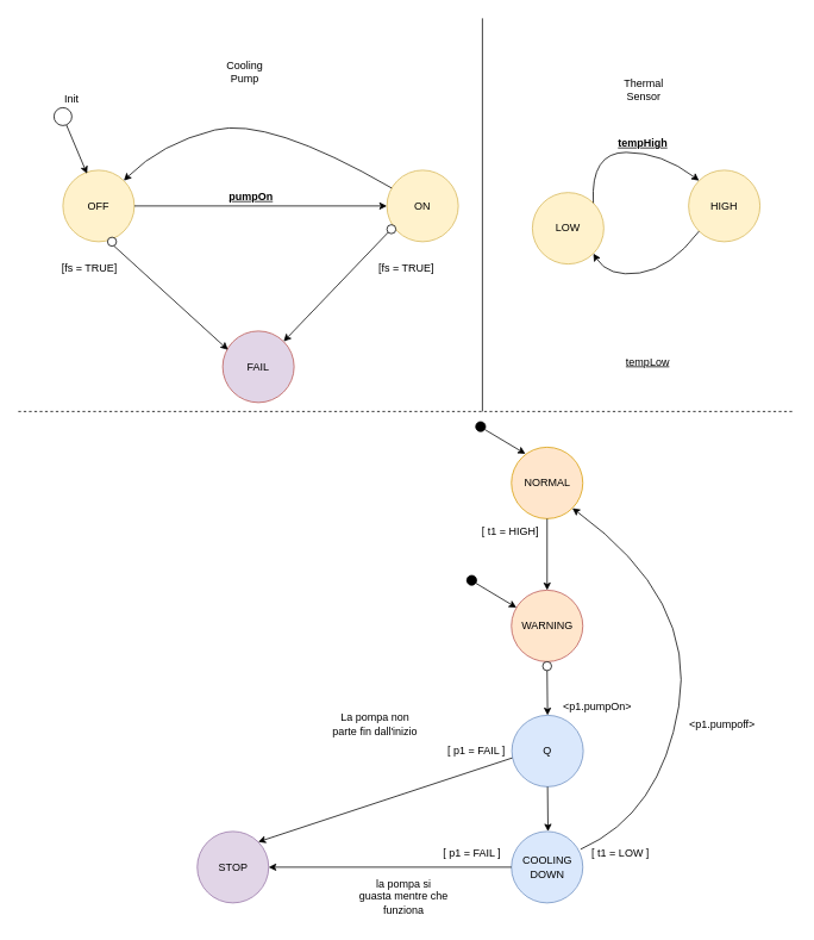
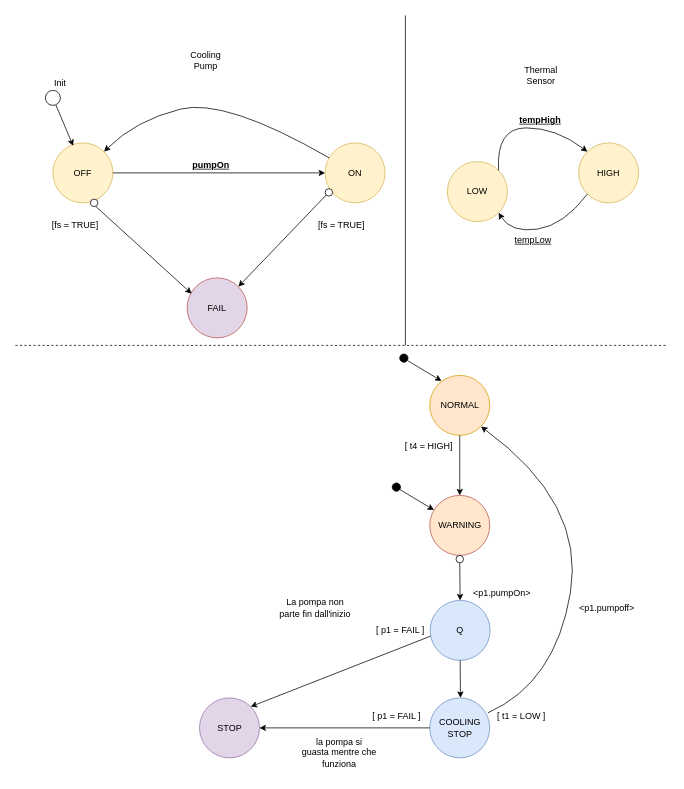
- <mxCell id="35" value="&lt;u&gt;tempLow&lt;/u&gt;" style="text;html=1;strokeColor=none;fillColor=none;align=center;verticalAlign=middle;whiteSpace=wrap;rounded=0;" parent="1" vertex="1"><mxGeometry x="706" y="395" width="39" height="20" as="geometry" /></mxCell>
+ <mxCell id="35" value="&lt;u&gt;tempLow&lt;/u&gt;" style="text;html=1;strokeColor=none;fillColor=none;align=center;verticalAlign=middle;whiteSpace=wrap;rounded=0;" parent="1" vertex="1"><mxGeometry x="691" y="310" width="39" height="20" as="geometry" /></mxCell>
- <mxCell id="27" value="[ t1 = HIGH]" style="text;html=1;strokeColor=none;fillColor=none;align=center;verticalAlign=middle;whiteSpace=wrap;rounded=0;" parent="1" vertex="1"><mxGeometry x="533.5" y="584" width="75" height="20" as="geometry" /></mxCell>
+ <mxCell id="27" value="[ t4 = HIGH]" style="text;html=1;strokeColor=none;fillColor=none;align=center;verticalAlign=middle;whiteSpace=wrap;rounded=0;" parent="1" vertex="1"><mxGeometry x="533.5" y="584" width="75" height="20" as="geometry" /></mxCell>
- <mxCell id="11" value="STOP" style="ellipse;whiteSpace=wrap;html=1;aspect=fixed;fillColor=#e1d5e7;strokeColor=#9673a6;" parent="1" vertex="1"><mxGeometry x="220.5" y="930" width="80" height="80" as="geometry" /></mxCell>
+ <mxCell id="11" value="STOP" style="ellipse;whiteSpace=wrap;html=1;aspect=fixed;fillColor=#e1d5e7;strokeColor=#9673a6;" parent="1" vertex="1"><mxGeometry x="265.5" y="930" width="80" height="80" as="geometry" /></mxCell>
- <mxCell id="12" value="COOLING&lt;br&gt;DOWN&lt;br&gt;" style="ellipse;whiteSpace=wrap;html=1;aspect=fixed;fillColor=#dae8fc;strokeColor=#6c8ebf;" parent="1" vertex="1"><mxGeometry x="572.5" y="930" width="80" height="80" as="geometry" /></mxCell>
+ <mxCell id="12" value="COOLING&lt;br&gt;STOP&lt;br&gt;" style="ellipse;whiteSpace=wrap;html=1;aspect=fixed;fillColor=#dae8fc;strokeColor=#6c8ebf;" parent="1" vertex="1"><mxGeometry x="572.5" y="930" width="80" height="80" as="geometry" /></mxCell>
